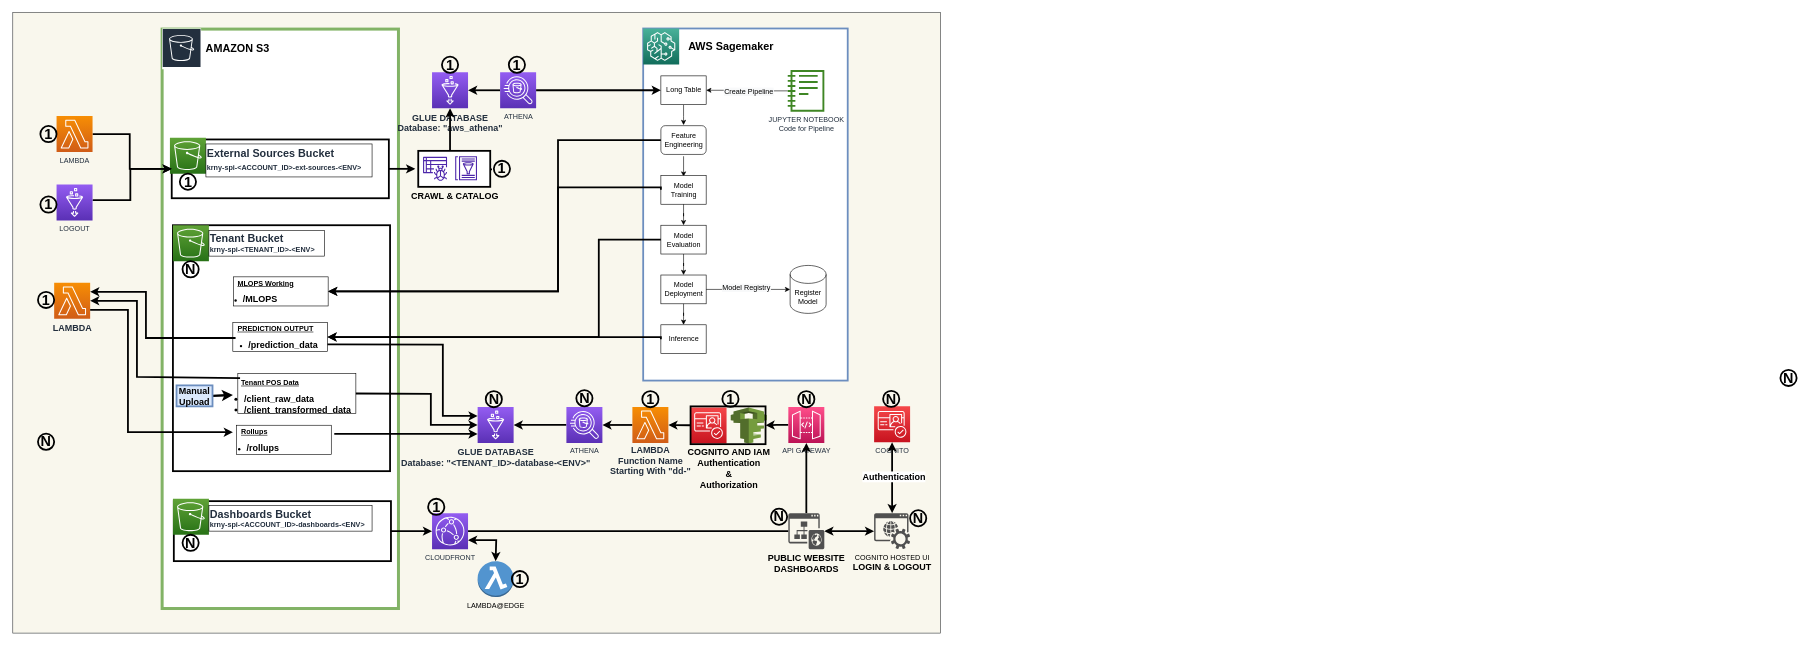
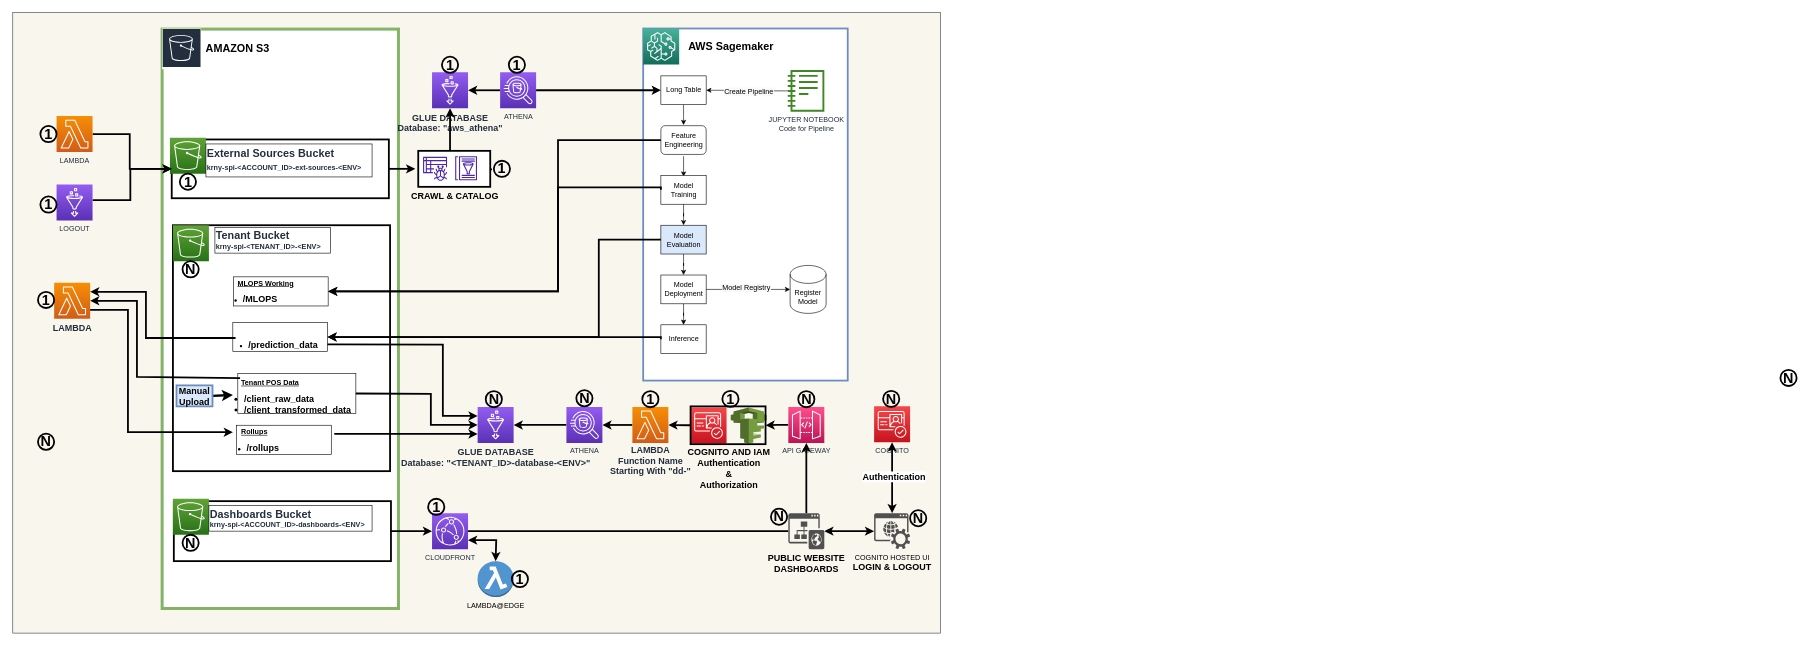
- <mxCell id="86" value="Model Evaluation" style="rounded=0;whiteSpace=wrap;html=1;" vertex="1" parent="78"><mxGeometry x="29.5" y="328" width="75.5" height="48" as="geometry" /></mxCell>
+ <mxCell id="86" value="Model Evaluation" style="rounded=0;whiteSpace=wrap;html=1;fillColor=#dae8fc;" vertex="1" parent="78"><mxGeometry x="29.5" y="328" width="75.5" height="48" as="geometry" /></mxCell>
- <mxCell id="23" value="&lt;b style=&quot;font-size: 18px;&quot;&gt;&lt;span style=&quot;color: rgb(35, 47, 62);&quot;&gt;Tenant Bucket&lt;/span&gt;&lt;br style=&quot;color: rgb(35, 47, 62);&quot;&gt;&lt;/b&gt;&lt;span style=&quot;color: rgb(35, 47, 62);&quot;&gt;&lt;b&gt;krny-spi-&amp;lt;TENANT_ID&amp;gt;-&amp;lt;ENV&amp;gt;&lt;/b&gt;&lt;/span&gt;" style="text;html=1;strokeColor=default;fillColor=none;align=left;verticalAlign=middle;whiteSpace=wrap;rounded=0;fontSize=12;" vertex="1" parent="1"><mxGeometry x="347" y="383.5" width="193" height="43" as="geometry" /></mxCell>
+ <mxCell id="23" value="&lt;b style=&quot;font-size: 18px;&quot;&gt;&lt;span style=&quot;color: rgb(35, 47, 62);&quot;&gt;Tenant Bucket&lt;/span&gt;&lt;br style=&quot;color: rgb(35, 47, 62);&quot;&gt;&lt;/b&gt;&lt;span style=&quot;color: rgb(35, 47, 62);&quot;&gt;&lt;b&gt;krny-spi-&amp;lt;TENANT_ID&amp;gt;-&amp;lt;ENV&amp;gt;&lt;/b&gt;&lt;/span&gt;" style="text;html=1;strokeColor=default;fillColor=none;align=left;verticalAlign=middle;whiteSpace=wrap;rounded=0;fontSize=12;" vertex="1" parent="1"><mxGeometry x="357" y="378.5" width="193" height="43" as="geometry" /></mxCell>
- <mxCell id="21" value="&lt;span style=&quot;&quot;&gt;&lt;b&gt;&lt;u&gt;PREDICTION OUTPUT&lt;/u&gt;&lt;/b&gt;&lt;/span&gt;" style="text;html=1;strokeColor=none;fillColor=none;align=left;verticalAlign=middle;whiteSpace=wrap;rounded=0;" vertex="1" parent="18"><mxGeometry x="21.786" width="141.044" height="22.72" as="geometry" /></mxCell>
